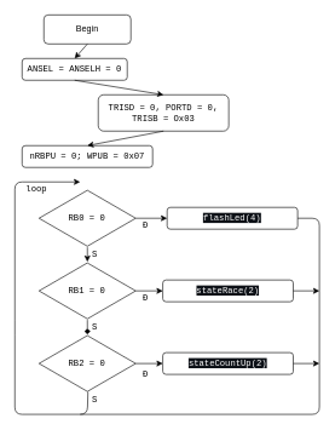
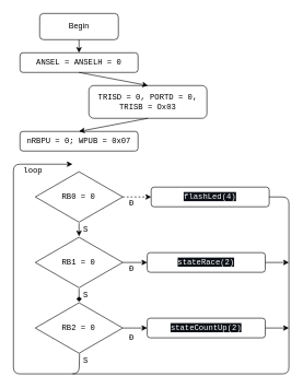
- <mxCell id="3" value="ANSEL = ANSELH = 0" style="rounded=1;whiteSpace=wrap;html=1;fontFamily=Courier New;" vertex="1" parent="1"><mxGeometry x="30" y="80" width="145" height="30" as="geometry" /></mxCell>
+ <mxCell id="3" value="ANSEL = ANSELH = 0" style="rounded=1;whiteSpace=wrap;html=1;fontFamily=Courier New;" vertex="1" parent="1"><mxGeometry x="30" y="80" width="180" height="30" as="geometry" /></mxCell>
- <mxCell id="21" value="" style="endArrow=classic;html=1;fontFamily=Courier New;entryX=0;entryY=0.5;entryDx=0;entryDy=0;" edge="1" parent="1" source="9" target="18"><mxGeometry width="50" height="50" relative="1" as="geometry"><mxPoint x="190" y="300" as="sourcePoint" /><mxPoint x="250" y="310" as="targetPoint" /></mxGeometry></mxCell>
+ <mxCell id="21" value="" style="endArrow=classic;html=1;fontFamily=Courier New;entryX=0;entryY=0.5;entryDx=0;entryDy=0;dashed=1;" edge="1" parent="1" source="9" target="18"><mxGeometry width="50" height="50" relative="1" as="geometry"><mxPoint x="190" y="300" as="sourcePoint" /><mxPoint x="250" y="310" as="targetPoint" /></mxGeometry></mxCell>
